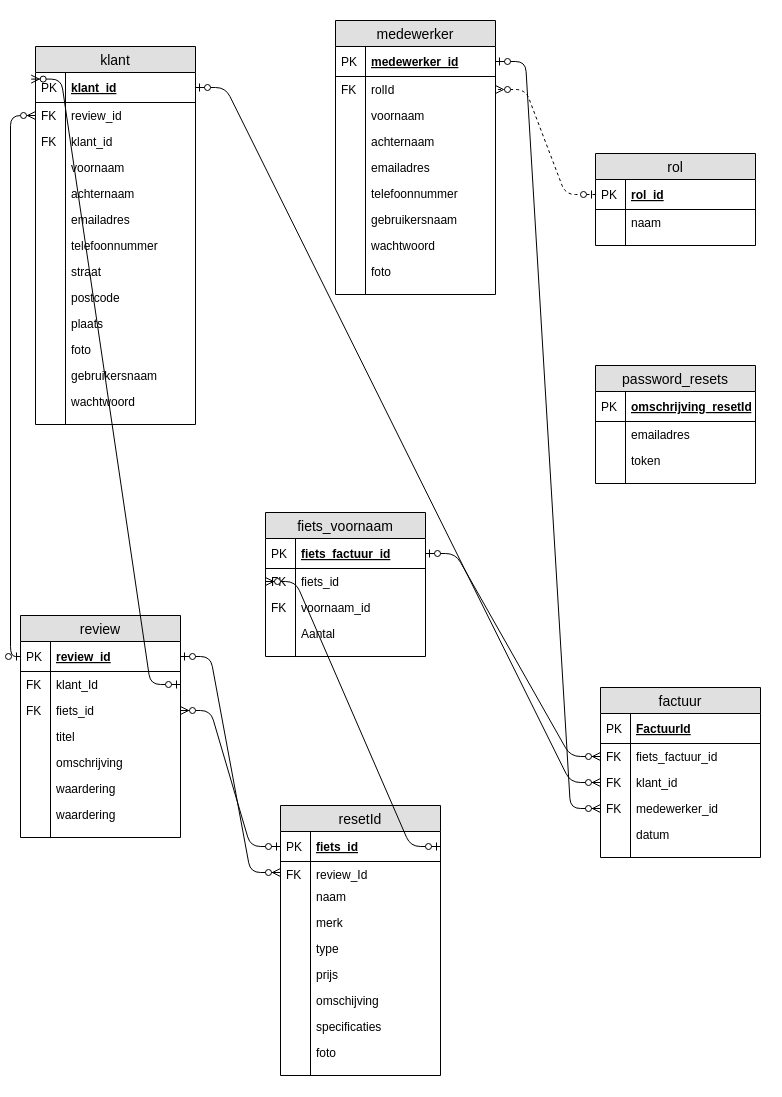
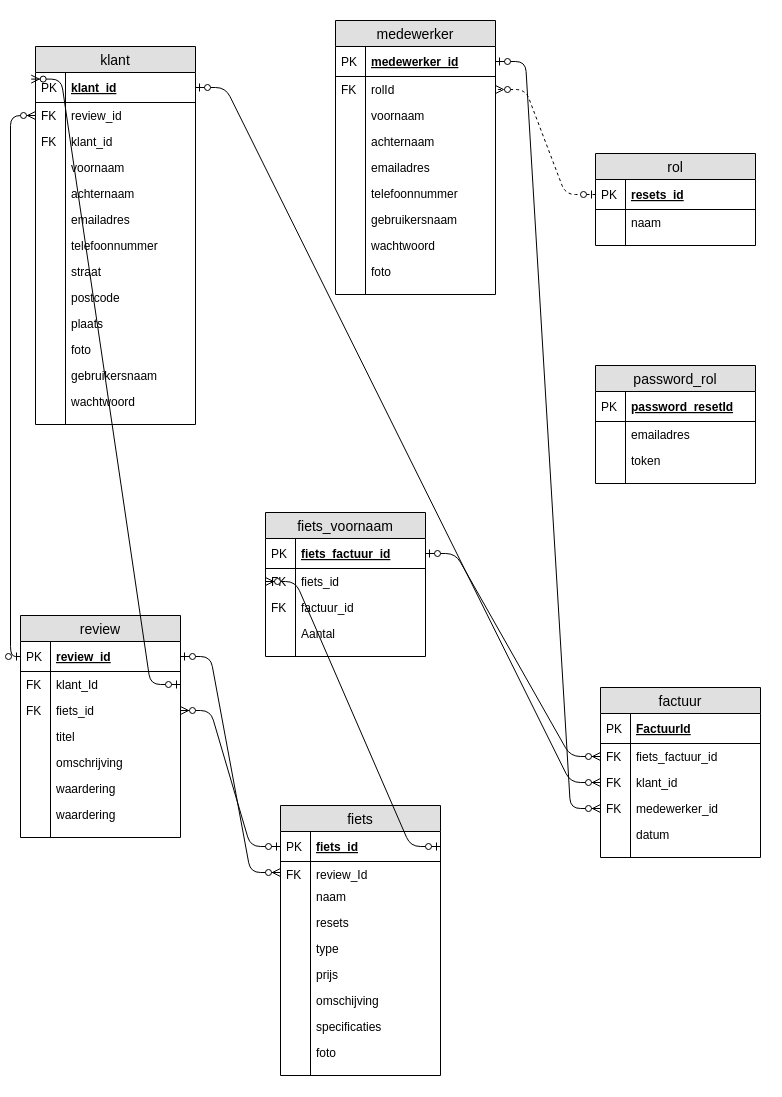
- <mxCell id="122" value="rol_id" style="shape=partialRectangle;top=0;left=0;right=0;bottom=1;align=left;verticalAlign=middle;fillColor=none;spacingLeft=34;spacingRight=4;overflow=hidden;rotatable=0;points=[[0,0.5],[1,0.5]];portConstraint=eastwest;dropTarget=0;fontStyle=5;fontSize=12;" vertex="1" parent="121"><mxGeometry y="26" width="160" height="30" as="geometry" /></mxCell>
+ <mxCell id="122" value="resets_id" style="shape=partialRectangle;top=0;left=0;right=0;bottom=1;align=left;verticalAlign=middle;fillColor=none;spacingLeft=34;spacingRight=4;overflow=hidden;rotatable=0;points=[[0,0.5],[1,0.5]];portConstraint=eastwest;dropTarget=0;fontStyle=5;fontSize=12;" vertex="1" parent="121"><mxGeometry y="26" width="160" height="30" as="geometry" /></mxCell>
- <mxCell id="129" value="password_resets" style="swimlane;fontStyle=0;childLayout=stackLayout;horizontal=1;startSize=26;fillColor=#e0e0e0;horizontalStack=0;resizeParent=1;resizeParentMax=0;resizeLast=0;collapsible=1;marginBottom=0;swimlaneFillColor=#ffffff;align=center;fontSize=14;" vertex="1" parent="1"><mxGeometry x="595" y="365" width="160" height="118" as="geometry" /></mxCell>
+ <mxCell id="129" value="password_rol" style="swimlane;fontStyle=0;childLayout=stackLayout;horizontal=1;startSize=26;fillColor=#e0e0e0;horizontalStack=0;resizeParent=1;resizeParentMax=0;resizeLast=0;collapsible=1;marginBottom=0;swimlaneFillColor=#ffffff;align=center;fontSize=14;" vertex="1" parent="1"><mxGeometry x="595" y="365" width="160" height="118" as="geometry" /></mxCell>
- <mxCell id="130" value="omschrijving_resetId" style="shape=partialRectangle;top=0;left=0;right=0;bottom=1;align=left;verticalAlign=middle;fillColor=none;spacingLeft=34;spacingRight=4;overflow=hidden;rotatable=0;points=[[0,0.5],[1,0.5]];portConstraint=eastwest;dropTarget=0;fontStyle=5;fontSize=12;" vertex="1" parent="129"><mxGeometry y="26" width="160" height="30" as="geometry" /></mxCell>
+ <mxCell id="130" value="password_resetId" style="shape=partialRectangle;top=0;left=0;right=0;bottom=1;align=left;verticalAlign=middle;fillColor=none;spacingLeft=34;spacingRight=4;overflow=hidden;rotatable=0;points=[[0,0.5],[1,0.5]];portConstraint=eastwest;dropTarget=0;fontStyle=5;fontSize=12;" vertex="1" parent="129"><mxGeometry y="26" width="160" height="30" as="geometry" /></mxCell>
- <mxCell id="91" value="voornaam_id" style="shape=partialRectangle;top=0;left=0;right=0;bottom=0;align=left;verticalAlign=top;fillColor=none;spacingLeft=34;spacingRight=4;overflow=hidden;rotatable=0;points=[[0,0.5],[1,0.5]];portConstraint=eastwest;dropTarget=0;fontSize=12;" parent="86" vertex="1"><mxGeometry y="82" width="160" height="26" as="geometry" /></mxCell>
+ <mxCell id="91" value="factuur_id" style="shape=partialRectangle;top=0;left=0;right=0;bottom=0;align=left;verticalAlign=top;fillColor=none;spacingLeft=34;spacingRight=4;overflow=hidden;rotatable=0;points=[[0,0.5],[1,0.5]];portConstraint=eastwest;dropTarget=0;fontSize=12;" parent="86" vertex="1"><mxGeometry y="82" width="160" height="26" as="geometry" /></mxCell>
- <mxCell id="23" value="resetId" style="swimlane;fontStyle=0;childLayout=stackLayout;horizontal=1;startSize=26;fillColor=#e0e0e0;horizontalStack=0;resizeParent=1;resizeParentMax=0;resizeLast=0;collapsible=1;marginBottom=0;swimlaneFillColor=#ffffff;align=center;fontSize=14;" parent="1" vertex="1"><mxGeometry x="280" y="805" width="160" height="270" as="geometry" /></mxCell>
+ <mxCell id="23" value="fiets" style="swimlane;fontStyle=0;childLayout=stackLayout;horizontal=1;startSize=26;fillColor=#e0e0e0;horizontalStack=0;resizeParent=1;resizeParentMax=0;resizeLast=0;collapsible=1;marginBottom=0;swimlaneFillColor=#ffffff;align=center;fontSize=14;" parent="1" vertex="1"><mxGeometry x="280" y="805" width="160" height="270" as="geometry" /></mxCell>
- <mxCell id="30" value="merk" style="shape=partialRectangle;top=0;left=0;right=0;bottom=0;align=left;verticalAlign=top;fillColor=none;spacingLeft=34;spacingRight=4;overflow=hidden;rotatable=0;points=[[0,0.5],[1,0.5]];portConstraint=eastwest;dropTarget=0;fontSize=12;" parent="23" vertex="1"><mxGeometry y="104" width="160" height="26" as="geometry" /></mxCell>
+ <mxCell id="30" value="resets" style="shape=partialRectangle;top=0;left=0;right=0;bottom=0;align=left;verticalAlign=top;fillColor=none;spacingLeft=34;spacingRight=4;overflow=hidden;rotatable=0;points=[[0,0.5],[1,0.5]];portConstraint=eastwest;dropTarget=0;fontSize=12;" parent="23" vertex="1"><mxGeometry y="104" width="160" height="26" as="geometry" /></mxCell>
